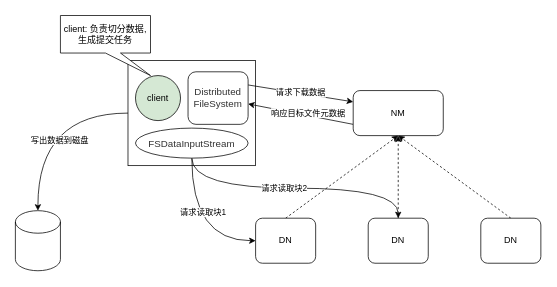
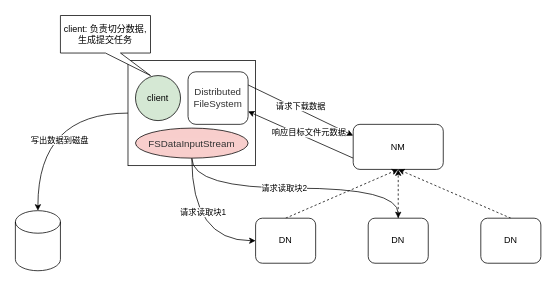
- <mxCell id="17" value="NM" style="rounded=1;whiteSpace=wrap;html=1;" vertex="1" parent="1"><mxGeometry x="470" y="120" width="120" height="60" as="geometry" /></mxCell>
+ <mxCell id="17" value="NM" style="rounded=1;whiteSpace=wrap;html=1;" vertex="1" parent="1"><mxGeometry x="470" y="165" width="120" height="60" as="geometry" /></mxCell>
- <mxCell id="9" value="&lt;span style=&quot;color: rgb(50 , 50 , 50) ; font-size: 13px ; background-color: rgba(255 , 255 , 255 , 0.01)&quot;&gt;FSDataInputStream&lt;/span&gt;" style="ellipse;whiteSpace=wrap;html=1;" vertex="1" parent="1"><mxGeometry x="180" y="170" width="150" height="40" as="geometry" /></mxCell>
+ <mxCell id="9" value="&lt;span style=&quot;color: rgb(50 , 50 , 50) ; font-size: 13px ; background-color: rgba(255 , 255 , 255 , 0.01)&quot;&gt;FSDataInputStream&lt;/span&gt;" style="ellipse;whiteSpace=wrap;html=1;fillColor=#f8cecc;" vertex="1" parent="1"><mxGeometry x="180" y="170" width="150" height="40" as="geometry" /></mxCell>
